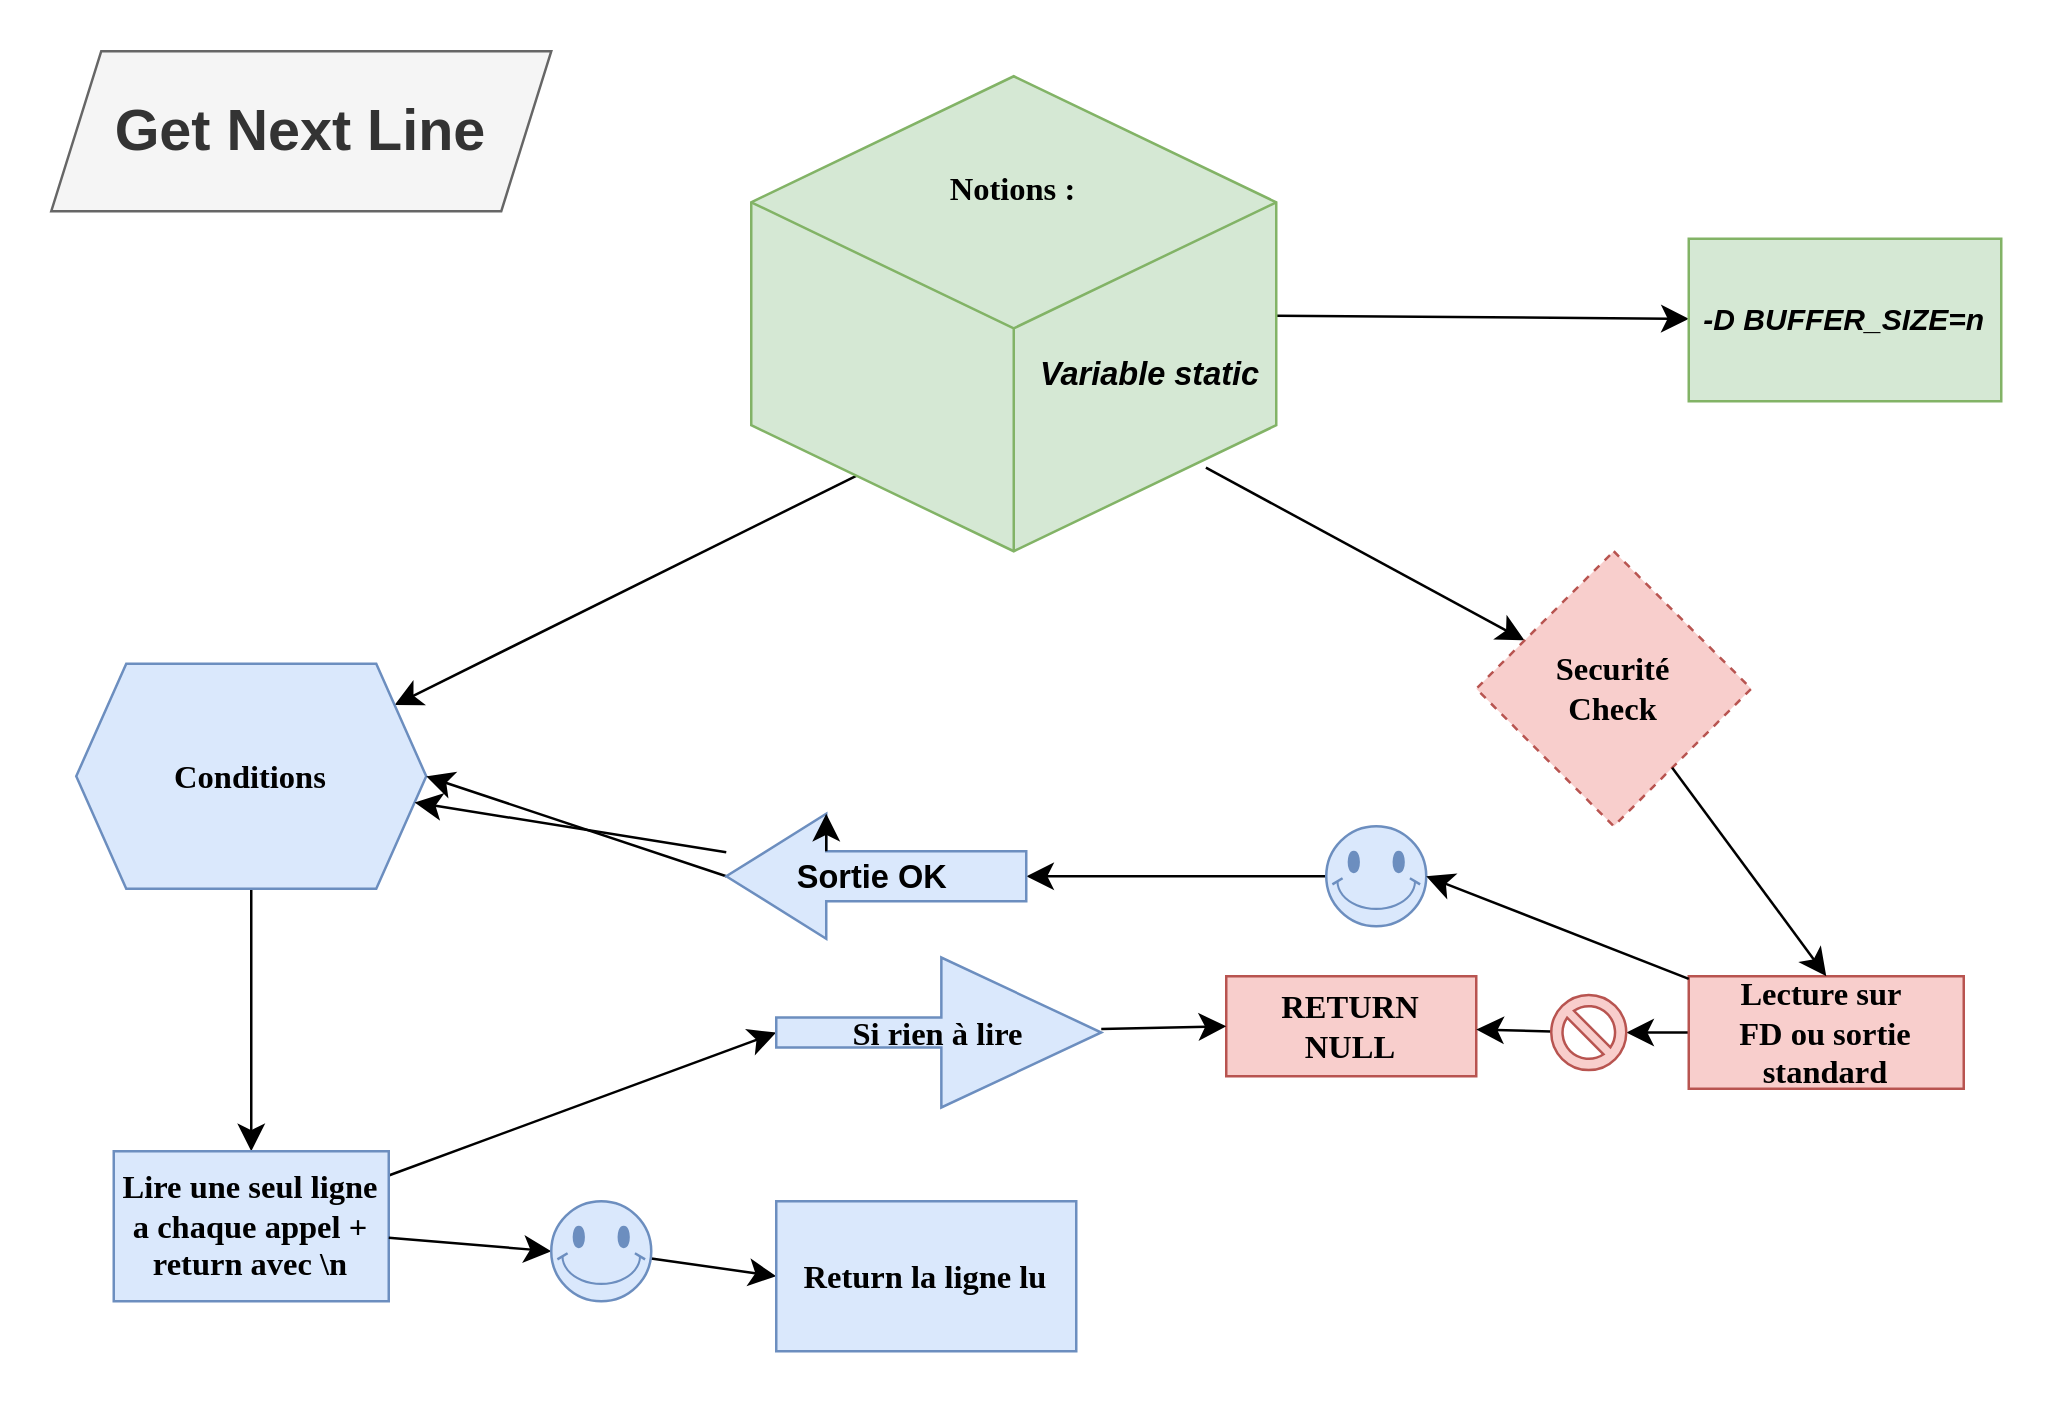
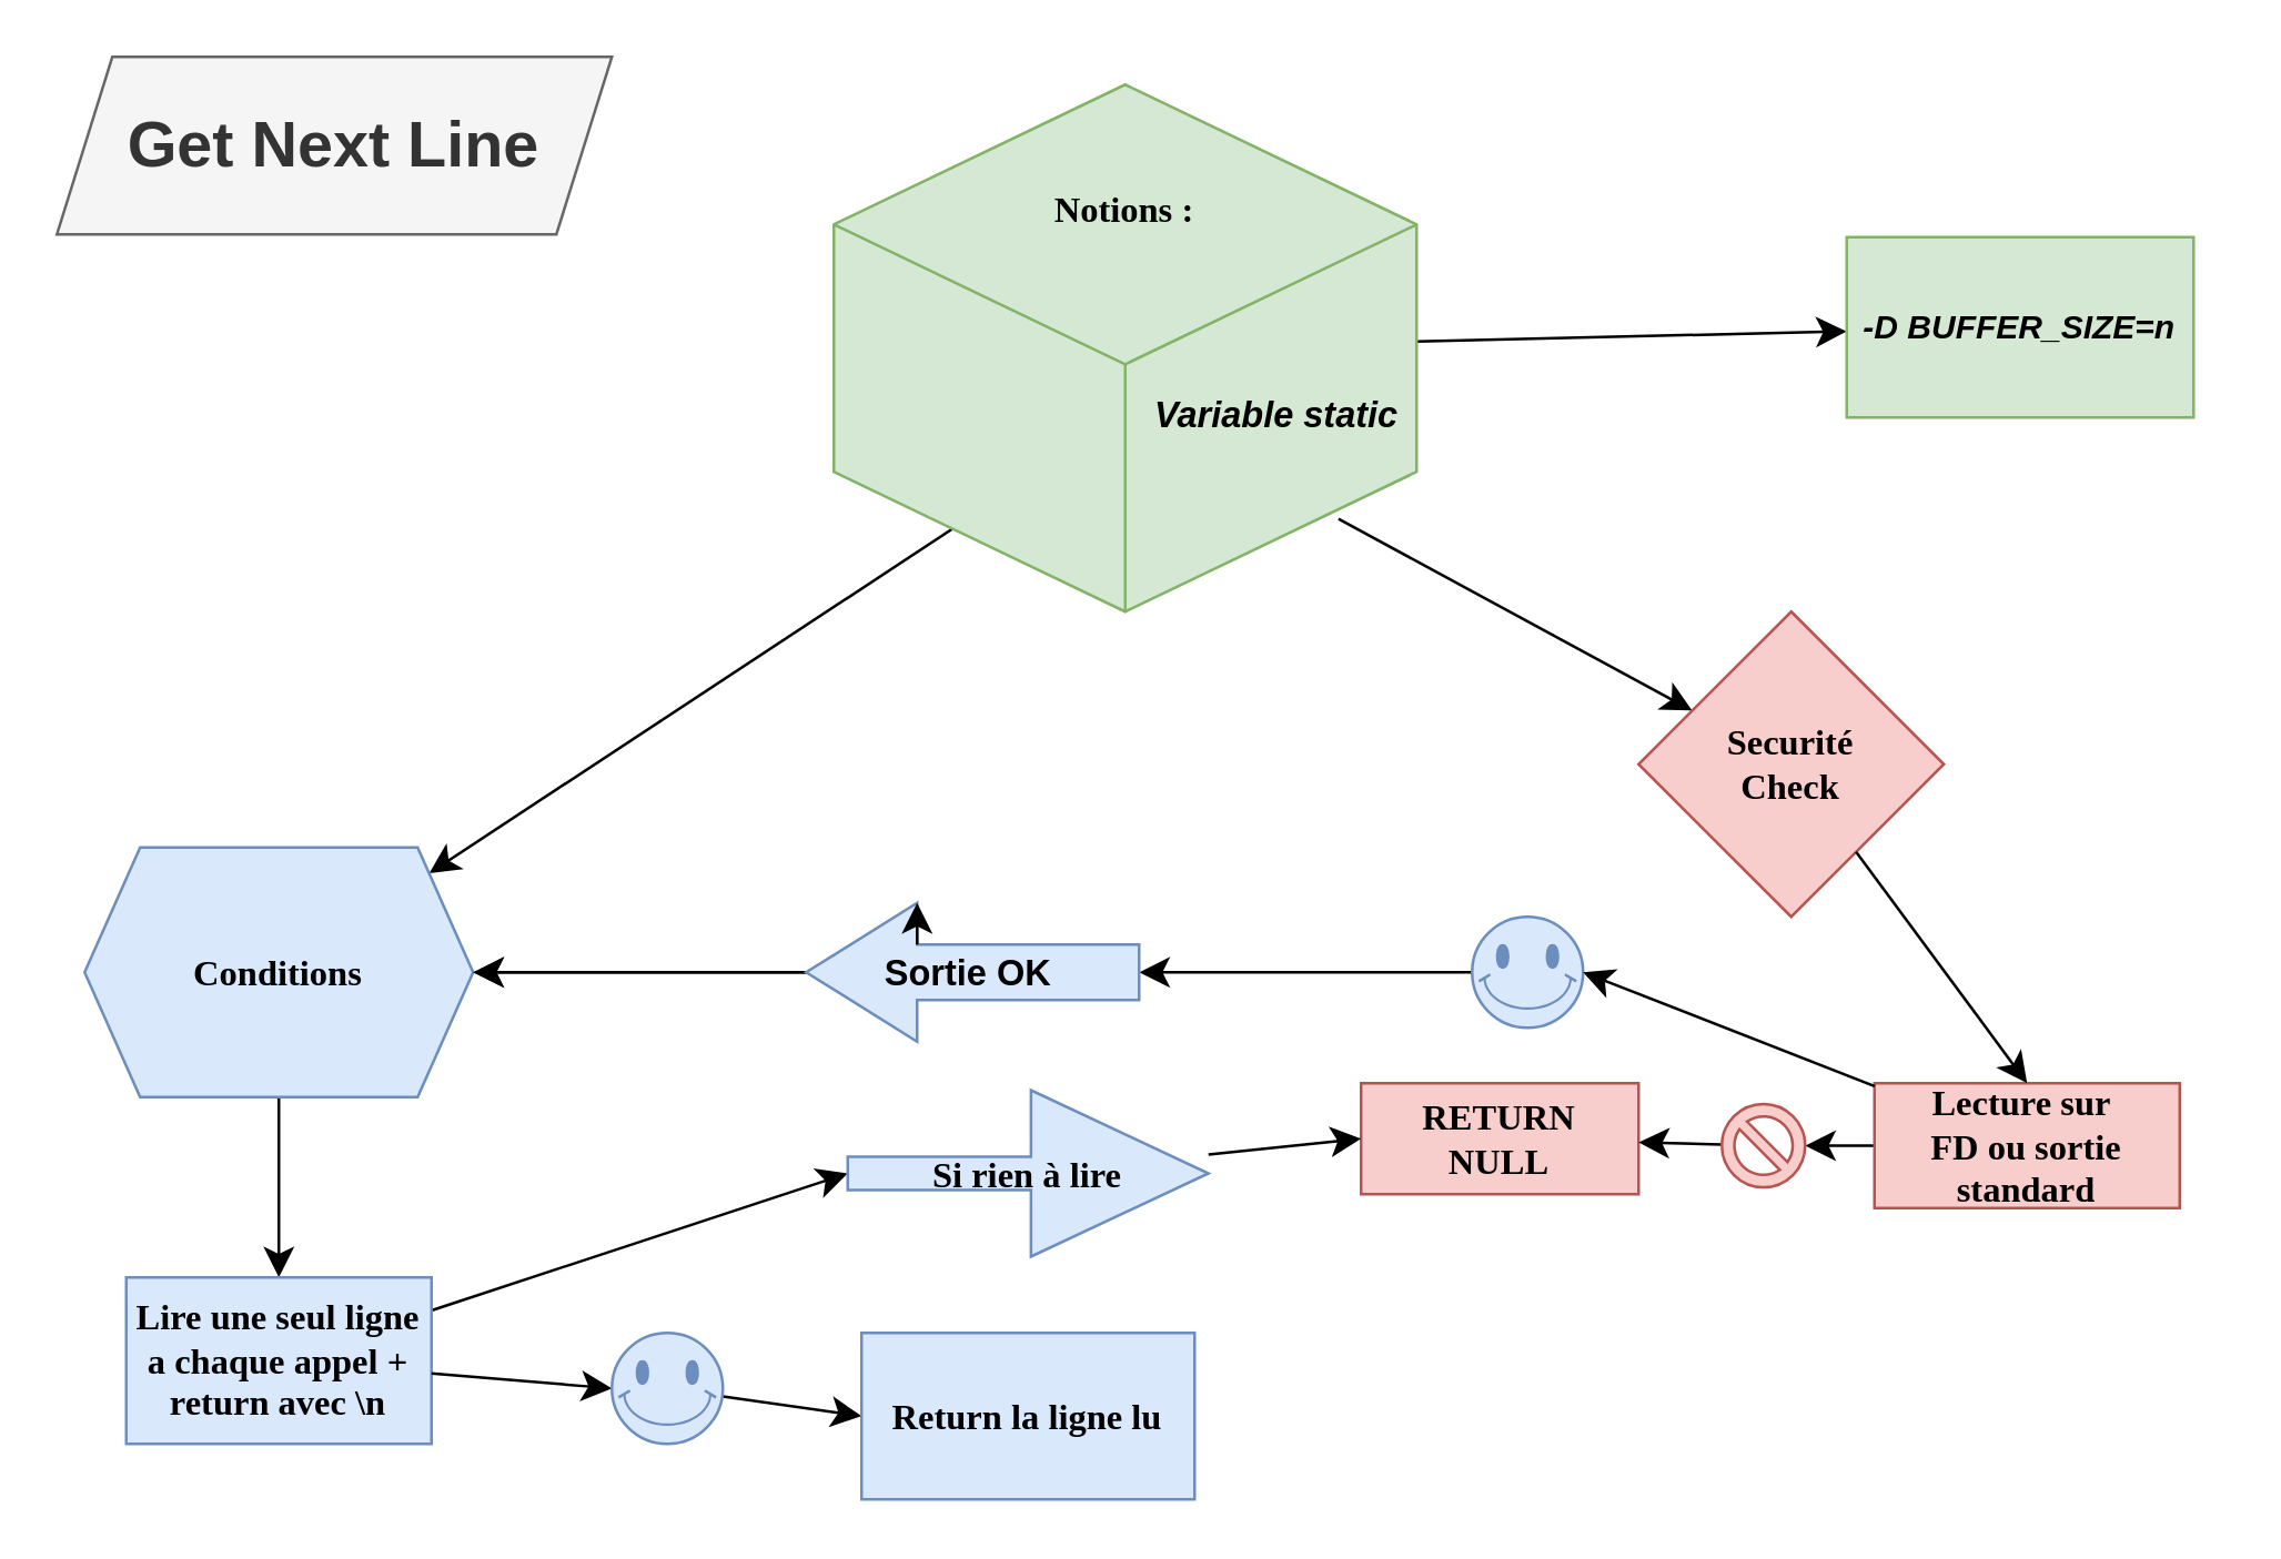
- <mxCell id="22" value="-D BUFFER_SIZE=n" style="whiteSpace=wrap;html=1;verticalAlign=middle;fillColor=#d5e8d4;strokeColor=#82b366;fontStyle=3" vertex="1" parent="1"><mxGeometry x="675" y="95" width="125" height="65" as="geometry" /></mxCell>
+ <mxCell id="22" value="-D BUFFER_SIZE=n" style="whiteSpace=wrap;html=1;verticalAlign=middle;fillColor=#d5e8d4;strokeColor=#82b366;fontStyle=3" vertex="1" parent="1"><mxGeometry x="665" y="85" width="125" height="65" as="geometry" /></mxCell>
- <mxCell id="5" value="Securité&lt;div&gt;Check&lt;/div&gt;" style="rhombus;whiteSpace=wrap;html=1;fontSize=13;fontFamily=Verdana;verticalAlign=middle;fillColor=#f8cecc;fontStyle=1;startSize=26;swimlaneFillColor=#ffffff;rounded=0;shadow=0;comic=0;labelBackgroundColor=none;strokeWidth=1;strokeColor=#b85450;dashed=1;" parent="1" vertex="1"><mxGeometry x="590" y="220" width="110" height="110" as="geometry" /></mxCell>
+ <mxCell id="5" value="Securité&lt;div&gt;Check&lt;/div&gt;" style="rhombus;whiteSpace=wrap;html=1;fontSize=13;fontFamily=Verdana;verticalAlign=middle;fillColor=#f8cecc;fontStyle=1;startSize=26;swimlaneFillColor=#ffffff;rounded=0;shadow=0;comic=0;labelBackgroundColor=none;strokeWidth=1;strokeColor=#b85450;" parent="1" vertex="1"><mxGeometry x="590" y="220" width="110" height="110" as="geometry" /></mxCell>
- <mxCell id="7" value="Conditions" style="shape=hexagon;perimeter=hexagonPerimeter2;whiteSpace=wrap;html=1;fixedSize=1;fontSize=13;fontFamily=Verdana;verticalAlign=middle;fillColor=#dae8fc;fontStyle=1;startSize=26;swimlaneFillColor=#ffffff;rounded=0;shadow=0;comic=0;labelBackgroundColor=none;strokeWidth=1;strokeColor=#6c8ebf;" parent="1" vertex="1"><mxGeometry x="30" y="265" width="140" height="90" as="geometry" /></mxCell>
+ <mxCell id="7" value="Conditions" style="shape=hexagon;perimeter=hexagonPerimeter2;whiteSpace=wrap;html=1;fixedSize=1;fontSize=13;fontFamily=Verdana;verticalAlign=middle;fillColor=#dae8fc;fontStyle=1;startSize=26;swimlaneFillColor=#ffffff;rounded=0;shadow=0;comic=0;labelBackgroundColor=none;strokeWidth=1;strokeColor=#6c8ebf;" parent="1" vertex="1"><mxGeometry x="30" y="305" width="140" height="90" as="geometry" /></mxCell>
- <mxCell id="16" value="Si rien à lire" style="shape=singleArrow;whiteSpace=wrap;html=1;arrowWidth=0.2;arrowSize=0.492;fontSize=13;fontFamily=Verdana;verticalAlign=middle;fillColor=#dae8fc;strokeColor=#6c8ebf;fontStyle=1;startSize=26;swimlaneFillColor=#ffffff;rounded=0;shadow=0;comic=0;labelBackgroundColor=none;strokeWidth=1;" vertex="1" parent="1"><mxGeometry x="310" y="382.5" width="130" height="60" as="geometry" /></mxCell>
+ <mxCell id="16" value="Si rien à lire" style="shape=singleArrow;whiteSpace=wrap;html=1;arrowWidth=0.2;arrowSize=0.492;fontSize=13;fontFamily=Verdana;verticalAlign=middle;fillColor=#dae8fc;strokeColor=#6c8ebf;fontStyle=1;startSize=26;swimlaneFillColor=#ffffff;rounded=0;shadow=0;comic=0;labelBackgroundColor=none;strokeWidth=1;" vertex="1" parent="1"><mxGeometry x="305" y="392.5" width="130" height="60" as="geometry" /></mxCell>
